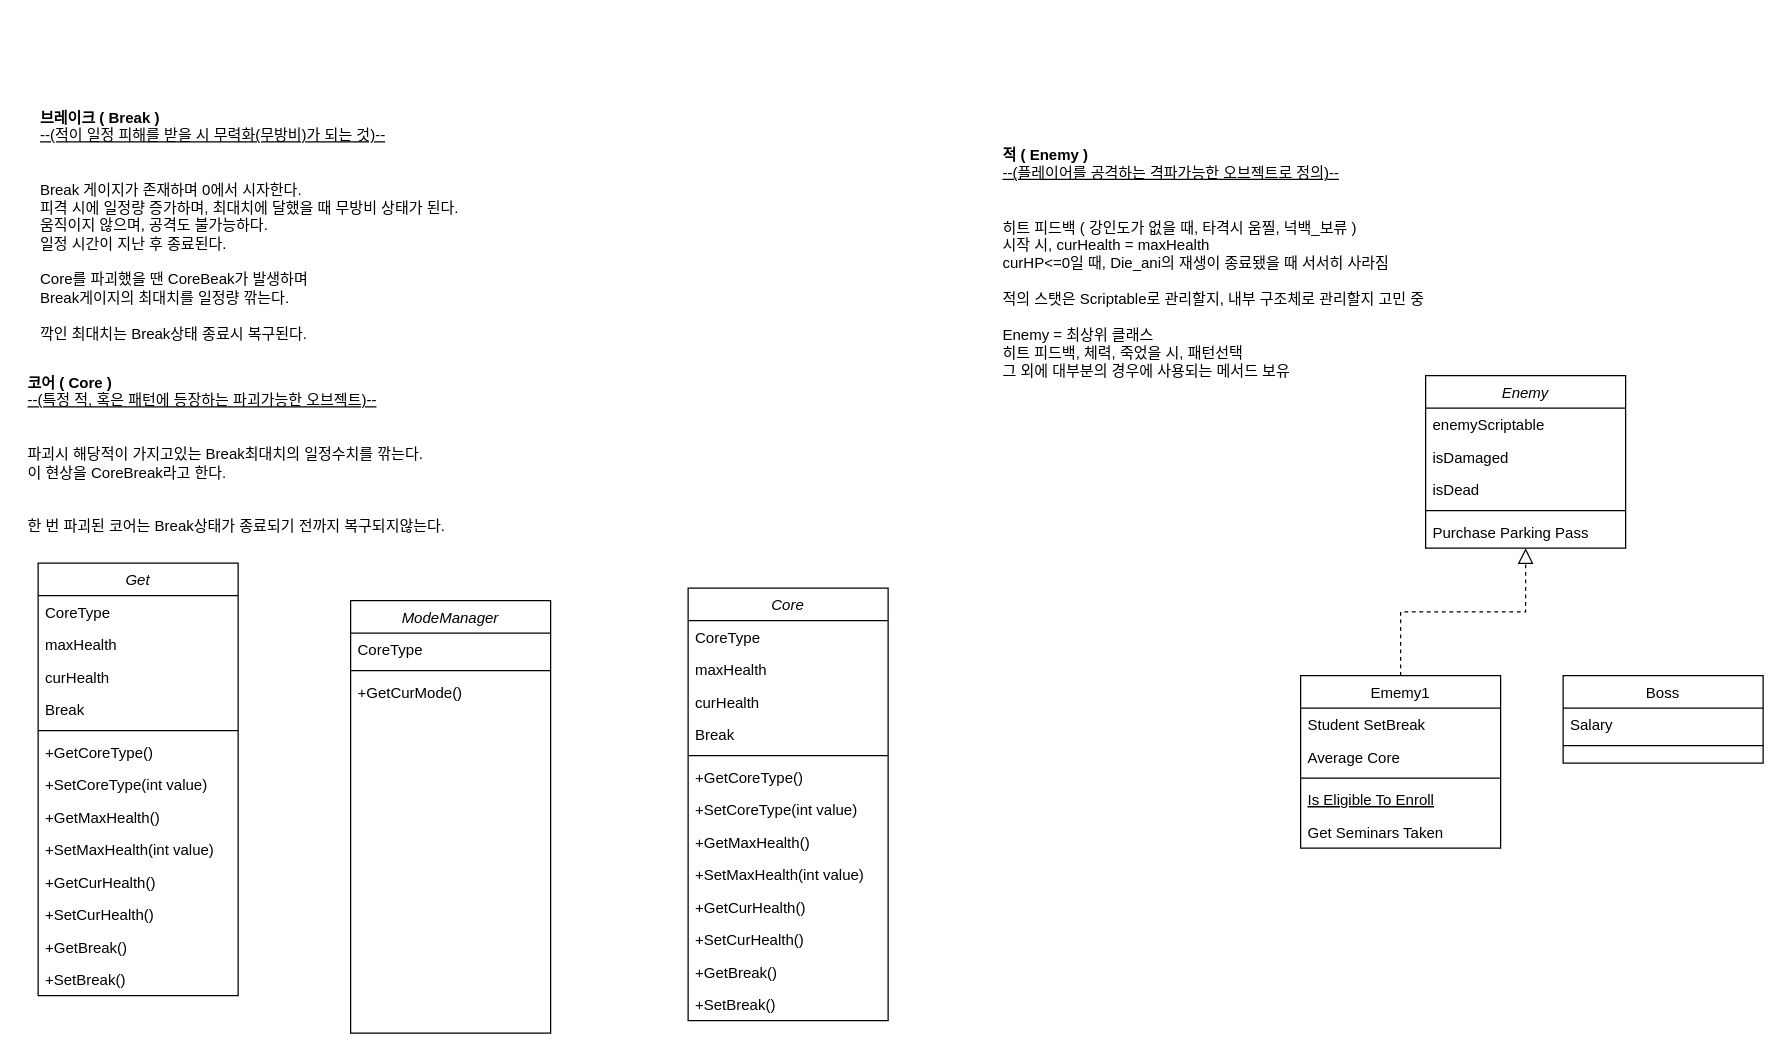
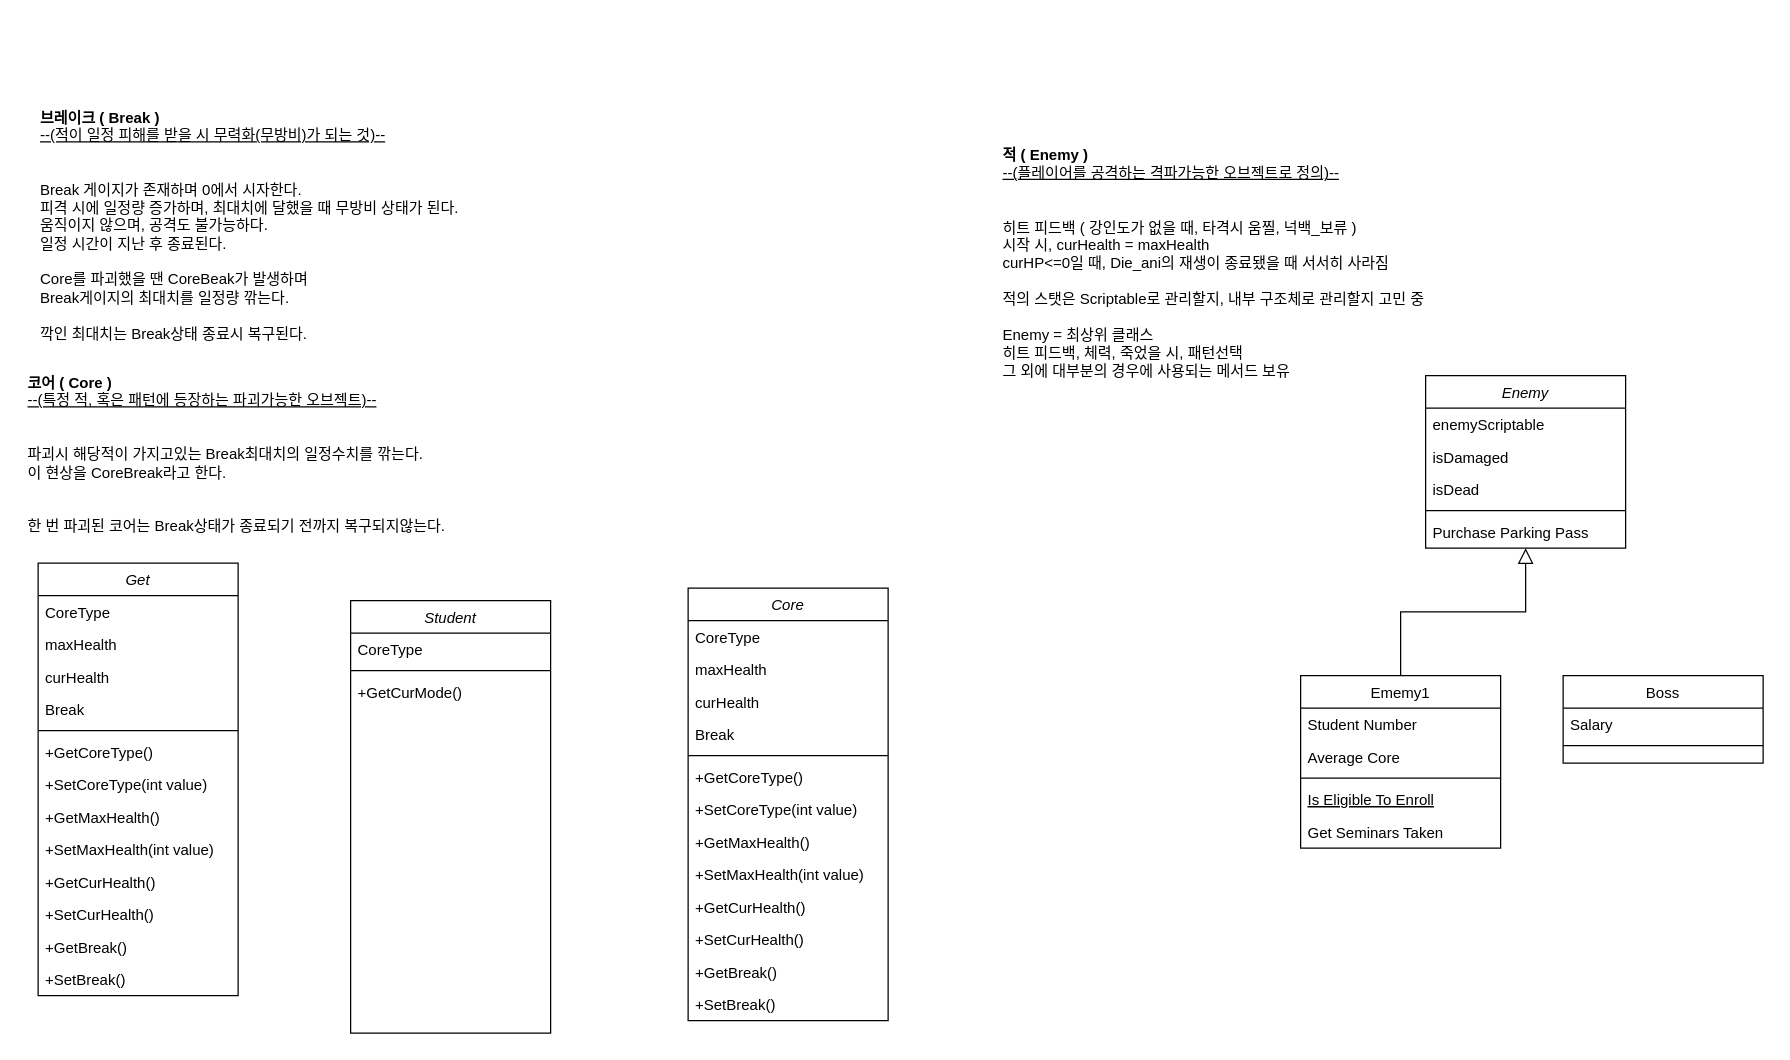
- <mxCell id="14" value="" style="endArrow=block;endSize=10;endFill=0;shadow=0;strokeWidth=1;rounded=0;edgeStyle=elbowEdgeStyle;elbow=vertical;dashed=1;" parent="1" source="8" target="2" edge="1"><mxGeometry width="160" relative="1" as="geometry"><mxPoint x="1120" y="383" as="sourcePoint" /><mxPoint x="1120" y="383" as="targetPoint" /></mxGeometry></mxCell>
+ <mxCell id="14" value="" style="endArrow=block;endSize=10;endFill=0;shadow=0;strokeWidth=1;rounded=0;edgeStyle=elbowEdgeStyle;elbow=vertical;" parent="1" source="8" target="2" edge="1"><mxGeometry width="160" relative="1" as="geometry"><mxPoint x="1120" y="383" as="sourcePoint" /><mxPoint x="1120" y="383" as="targetPoint" /></mxGeometry></mxCell>
- <mxCell id="49" value="ModeManager" style="swimlane;fontStyle=2;align=center;verticalAlign=top;childLayout=stackLayout;horizontal=1;startSize=26;horizontalStack=0;resizeParent=1;resizeLast=0;collapsible=1;marginBottom=0;rounded=0;shadow=0;strokeWidth=1;" vertex="1" parent="1"><mxGeometry x="280" y="480" width="160" height="346" as="geometry"><mxRectangle x="230" y="140" width="160" height="26" as="alternateBounds" /></mxGeometry></mxCell>
+ <mxCell id="49" value="Student" style="swimlane;fontStyle=2;align=center;verticalAlign=top;childLayout=stackLayout;horizontal=1;startSize=26;horizontalStack=0;resizeParent=1;resizeLast=0;collapsible=1;marginBottom=0;rounded=0;shadow=0;strokeWidth=1;" vertex="1" parent="1"><mxGeometry x="280" y="480" width="160" height="346" as="geometry"><mxRectangle x="230" y="140" width="160" height="26" as="alternateBounds" /></mxGeometry></mxCell>
- <mxCell id="9" value="Student SetBreak" style="text;align=left;verticalAlign=top;spacingLeft=4;spacingRight=4;overflow=hidden;rotatable=0;points=[[0,0.5],[1,0.5]];portConstraint=eastwest;" parent="8" vertex="1"><mxGeometry y="26" width="160" height="26" as="geometry" /></mxCell>
+ <mxCell id="9" value="Student Number" style="text;align=left;verticalAlign=top;spacingLeft=4;spacingRight=4;overflow=hidden;rotatable=0;points=[[0,0.5],[1,0.5]];portConstraint=eastwest;" parent="8" vertex="1"><mxGeometry y="26" width="160" height="26" as="geometry" /></mxCell>
